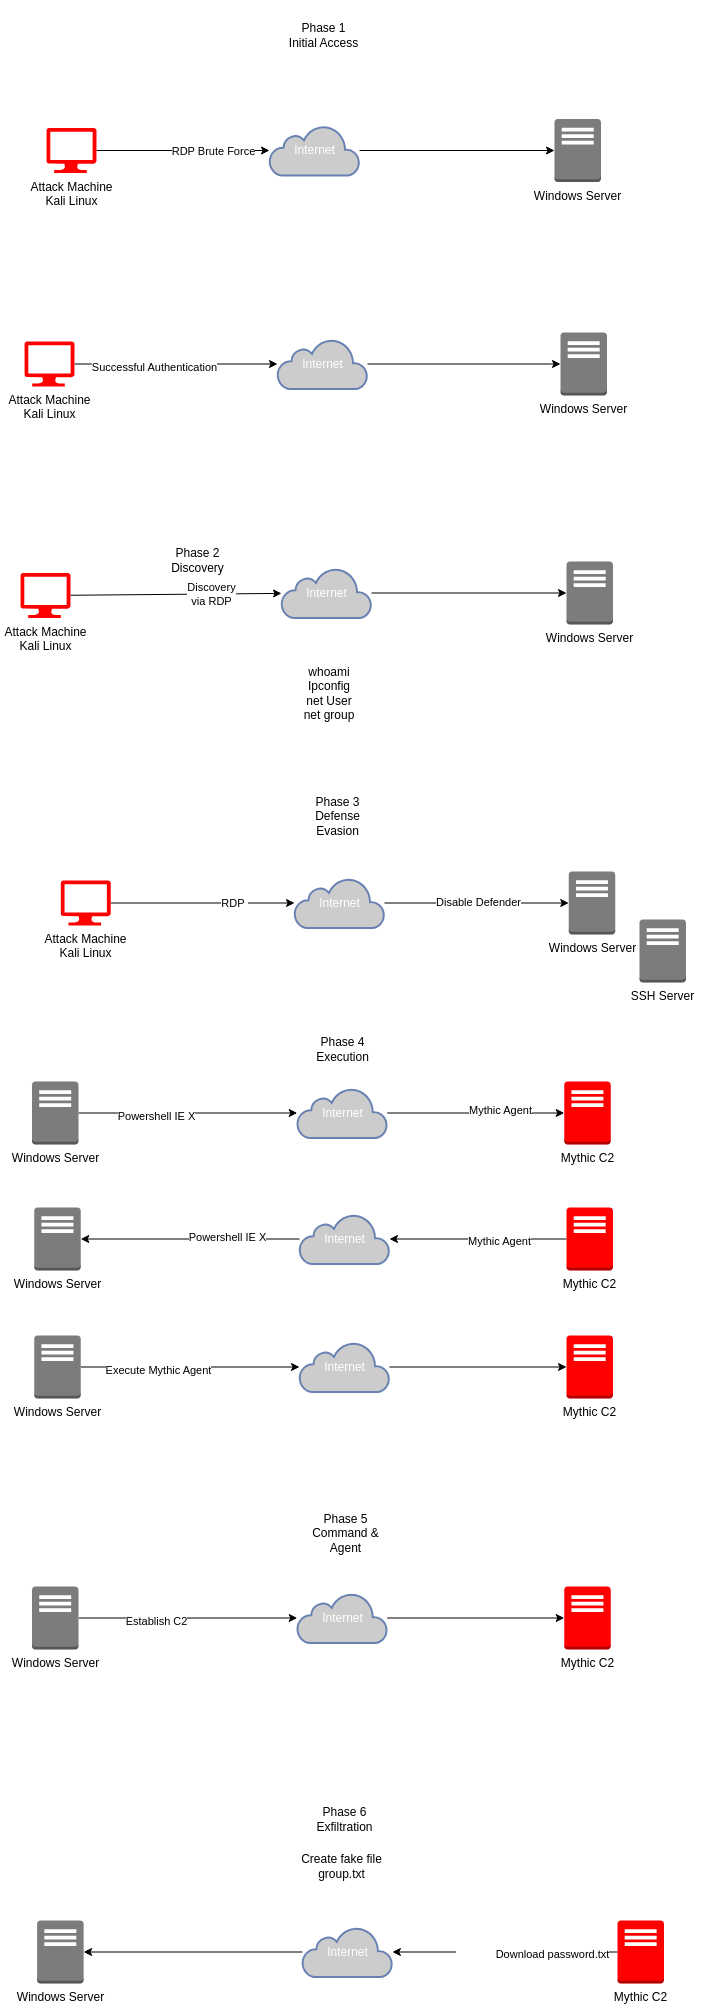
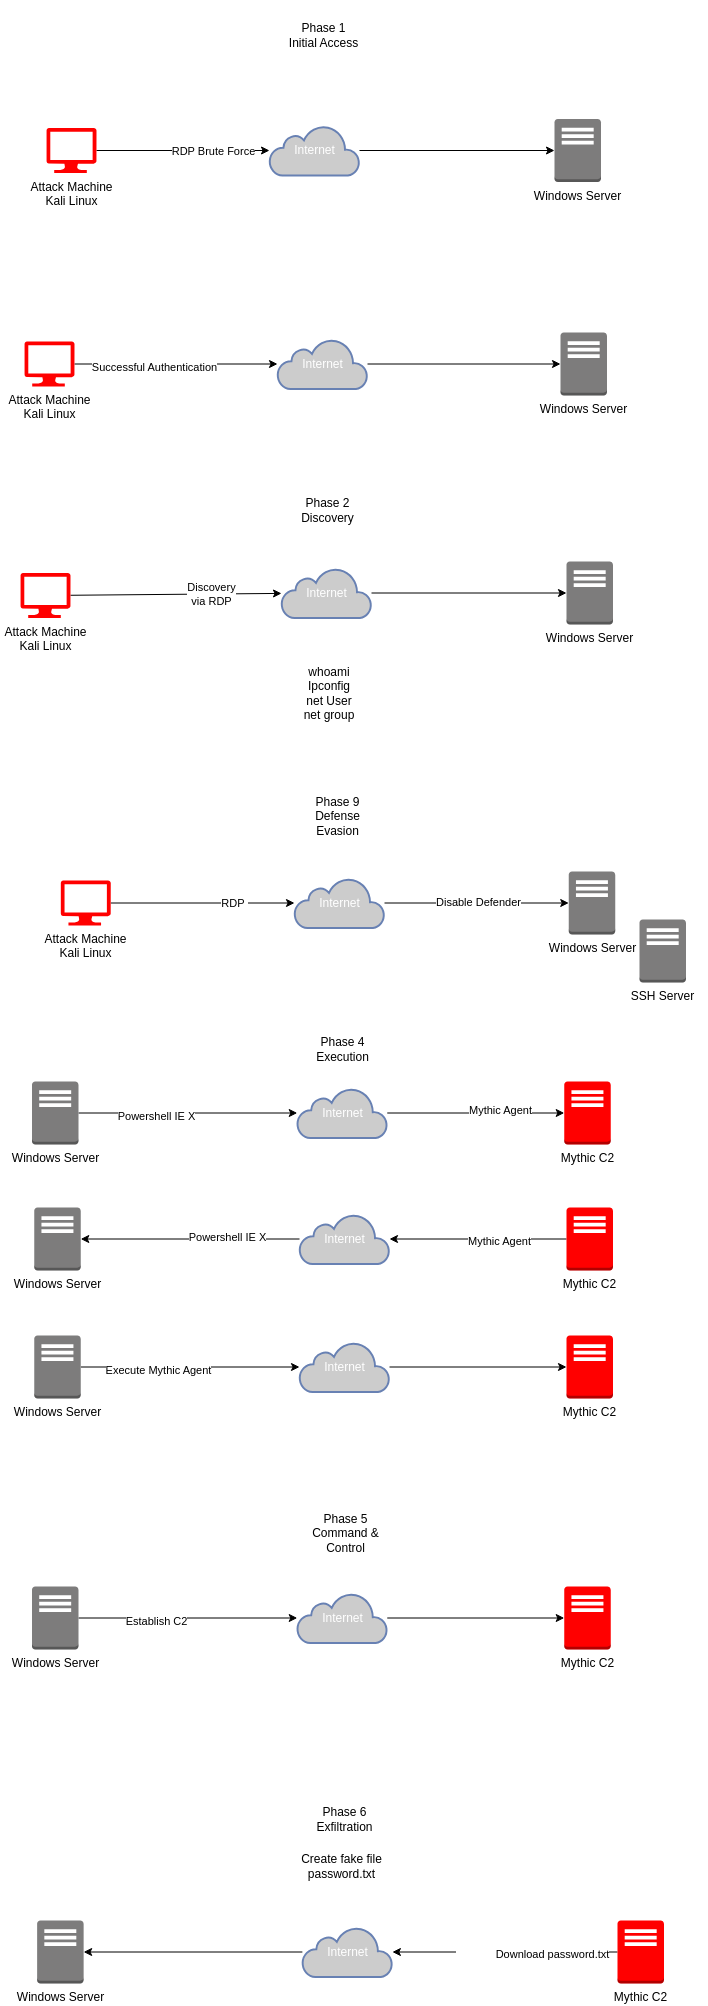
- <mxCell id="13" value="Phase 2&lt;div&gt;Discovery&lt;/div&gt;" style="text;html=1;align=center;verticalAlign=middle;whiteSpace=wrap;rounded=0;" vertex="1" parent="1"><mxGeometry x="154" y="545" width="87" height="30" as="geometry" /></mxCell>
+ <mxCell id="13" value="Phase 2&lt;div&gt;Discovery&lt;/div&gt;" style="text;html=1;align=center;verticalAlign=middle;whiteSpace=wrap;rounded=0;" vertex="1" parent="1"><mxGeometry x="284" y="495" width="87" height="30" as="geometry" /></mxCell>
- <mxCell id="24" value="Phase 3&lt;div&gt;Defense Evasion&lt;/div&gt;" style="text;html=1;align=center;verticalAlign=middle;whiteSpace=wrap;rounded=0;" vertex="1" parent="1"><mxGeometry x="294" y="801" width="87" height="30" as="geometry" /></mxCell>
+ <mxCell id="24" value="Phase 9&lt;div&gt;Defense Evasion&lt;/div&gt;" style="text;html=1;align=center;verticalAlign=middle;whiteSpace=wrap;rounded=0;" vertex="1" parent="1"><mxGeometry x="294" y="801" width="87" height="30" as="geometry" /></mxCell>
- <mxCell id="53" value="Phase 5&lt;div&gt;Command &amp;amp; Agent&lt;/div&gt;" style="text;html=1;align=center;verticalAlign=middle;whiteSpace=wrap;rounded=0;" vertex="1" parent="1"><mxGeometry x="302" y="1518" width="87" height="30" as="geometry" /></mxCell>
+ <mxCell id="53" value="Phase 5&lt;div&gt;Command &amp;amp; Control&lt;/div&gt;" style="text;html=1;align=center;verticalAlign=middle;whiteSpace=wrap;rounded=0;" vertex="1" parent="1"><mxGeometry x="302" y="1518" width="87" height="30" as="geometry" /></mxCell>
- <mxCell id="60" value="Create fake file group.txt" style="text;html=1;align=center;verticalAlign=middle;whiteSpace=wrap;rounded=0;" vertex="1" parent="1"><mxGeometry x="291.25" y="1851" width="101" height="30" as="geometry" /></mxCell>
+ <mxCell id="60" value="Create fake file password.txt" style="text;html=1;align=center;verticalAlign=middle;whiteSpace=wrap;rounded=0;" vertex="1" parent="1"><mxGeometry x="291.25" y="1851" width="101" height="30" as="geometry" /></mxCell>
